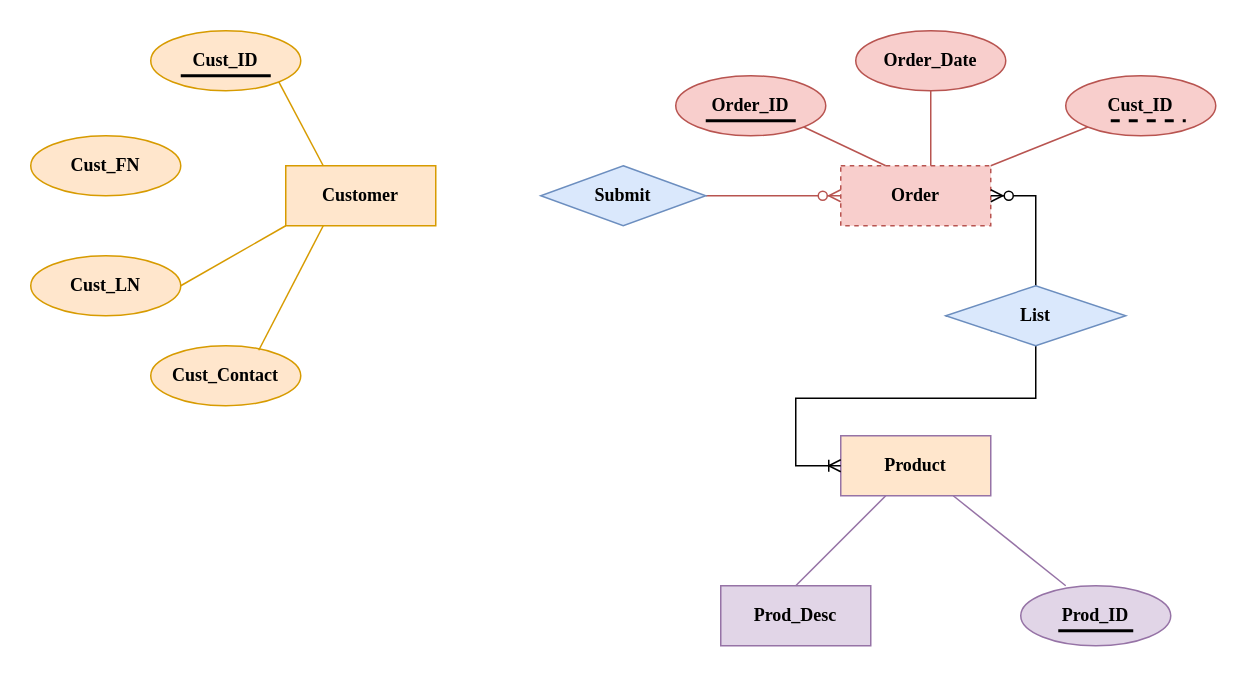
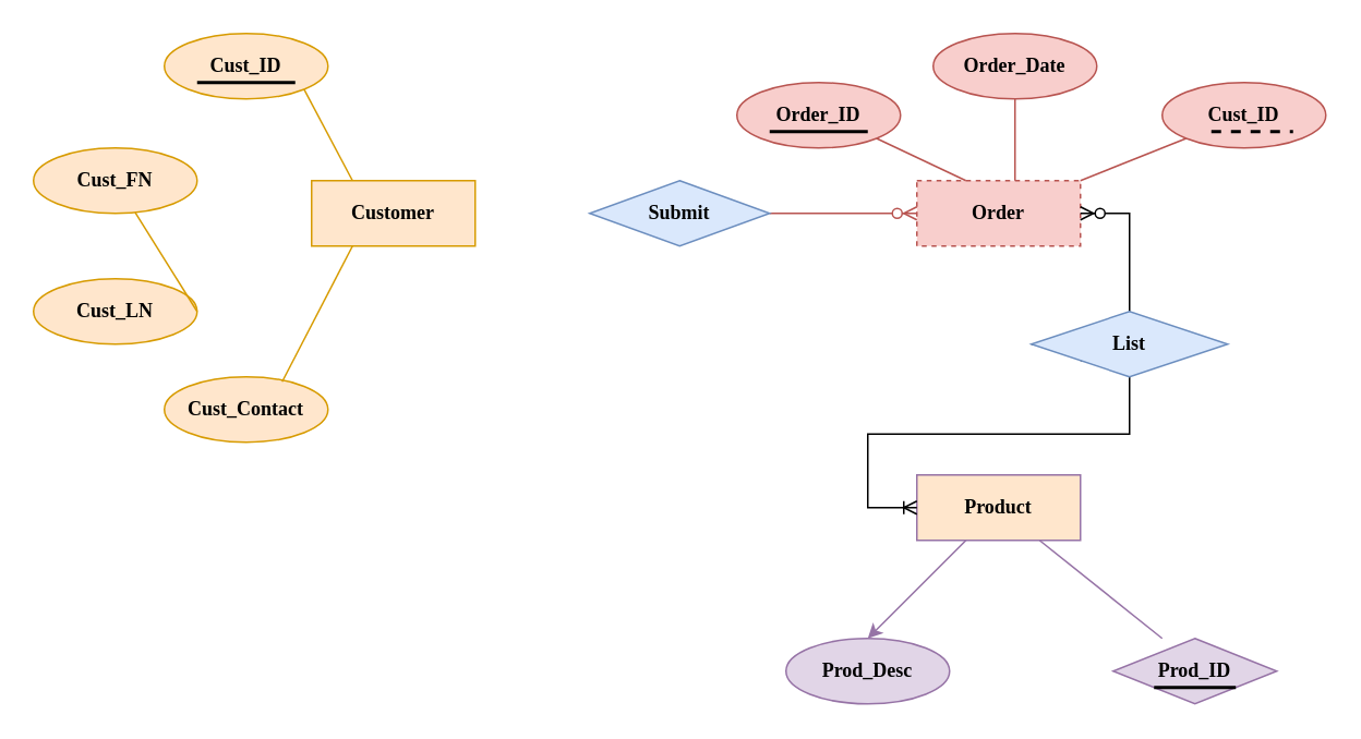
- <mxCell id="34" value="" style="endArrow=none;html=1;rounded=0;exitX=1;exitY=0.5;exitDx=0;exitDy=0;entryX=0;entryY=1;entryDx=0;entryDy=0;fillColor=#ffe6cc;strokeColor=#d79b00;fontStyle=1;fontFamily=Comic Sans MS;" parent="2" source="5" target="10" edge="1"><mxGeometry relative="1" as="geometry"><mxPoint x="410" y="260" as="sourcePoint" /><mxPoint x="570" y="260" as="targetPoint" /></mxGeometry></mxCell>
+ <mxCell id="34" value="" style="endArrow=none;html=1;rounded=0;exitX=1;exitY=0.5;exitDx=0;exitDy=0;fillColor=#ffe6cc;strokeColor=#d79b00;fontStyle=1;fontFamily=Comic Sans MS;" parent="2" source="5" target="4" edge="1"><mxGeometry relative="1" as="geometry"><mxPoint x="410" y="260" as="sourcePoint" /><mxPoint x="570" y="260" as="targetPoint" /></mxGeometry></mxCell>
- <mxCell id="21" value="" style="endArrow=none;html=1;rounded=0;entryX=0.5;entryY=0;entryDx=0;entryDy=0;fillColor=#e1d5e7;strokeColor=#9673a6;fontStyle=1;fontFamily=Comic Sans MS;" parent="9" source="12" target="16" edge="1"><mxGeometry relative="1" as="geometry"><mxPoint x="270" y="200" as="sourcePoint" /><mxPoint x="430" y="200" as="targetPoint" /></mxGeometry></mxCell>
+ <mxCell id="21" value="" style="endArrow=classic;html=1;rounded=0;entryX=0.5;entryY=0;entryDx=0;entryDy=0;fillColor=#e1d5e7;strokeColor=#9673a6;fontStyle=1;fontFamily=Comic Sans MS;" parent="9" source="12" target="16" edge="1"><mxGeometry relative="1" as="geometry"><mxPoint x="270" y="200" as="sourcePoint" /><mxPoint x="430" y="200" as="targetPoint" /></mxGeometry></mxCell>
- <mxCell id="16" value="Prod_Desc" style="whiteSpace=wrap;html=1;align=center;fillColor=#e1d5e7;strokeColor=#9673a6;fontStyle=1;fontFamily=Comic Sans MS;rounded=0;" parent="9" vertex="1"><mxGeometry x="380" y="340" width="100" height="40" as="geometry" /></mxCell>
+ <mxCell id="16" value="Prod_Desc" style="ellipse;whiteSpace=wrap;html=1;align=center;fillColor=#e1d5e7;strokeColor=#9673a6;fontStyle=1;fontFamily=Comic Sans MS;" parent="9" vertex="1"><mxGeometry x="380" y="340" width="100" height="40" as="geometry" /></mxCell>
- <mxCell id="15" value="Prod_ID" style="ellipse;whiteSpace=wrap;html=1;align=center;fillColor=#e1d5e7;strokeColor=#9673a6;fontStyle=1;fontFamily=Comic Sans MS;" parent="9" vertex="1"><mxGeometry x="580" y="340" width="100" height="40" as="geometry" /></mxCell>
+ <mxCell id="15" value="Prod_ID" style="rhombus;whiteSpace=wrap;html=1;align=center;fillColor=#e1d5e7;strokeColor=#9673a6;fontStyle=1;fontFamily=Comic Sans MS;" parent="9" vertex="1"><mxGeometry x="580" y="340" width="100" height="40" as="geometry" /></mxCell>
